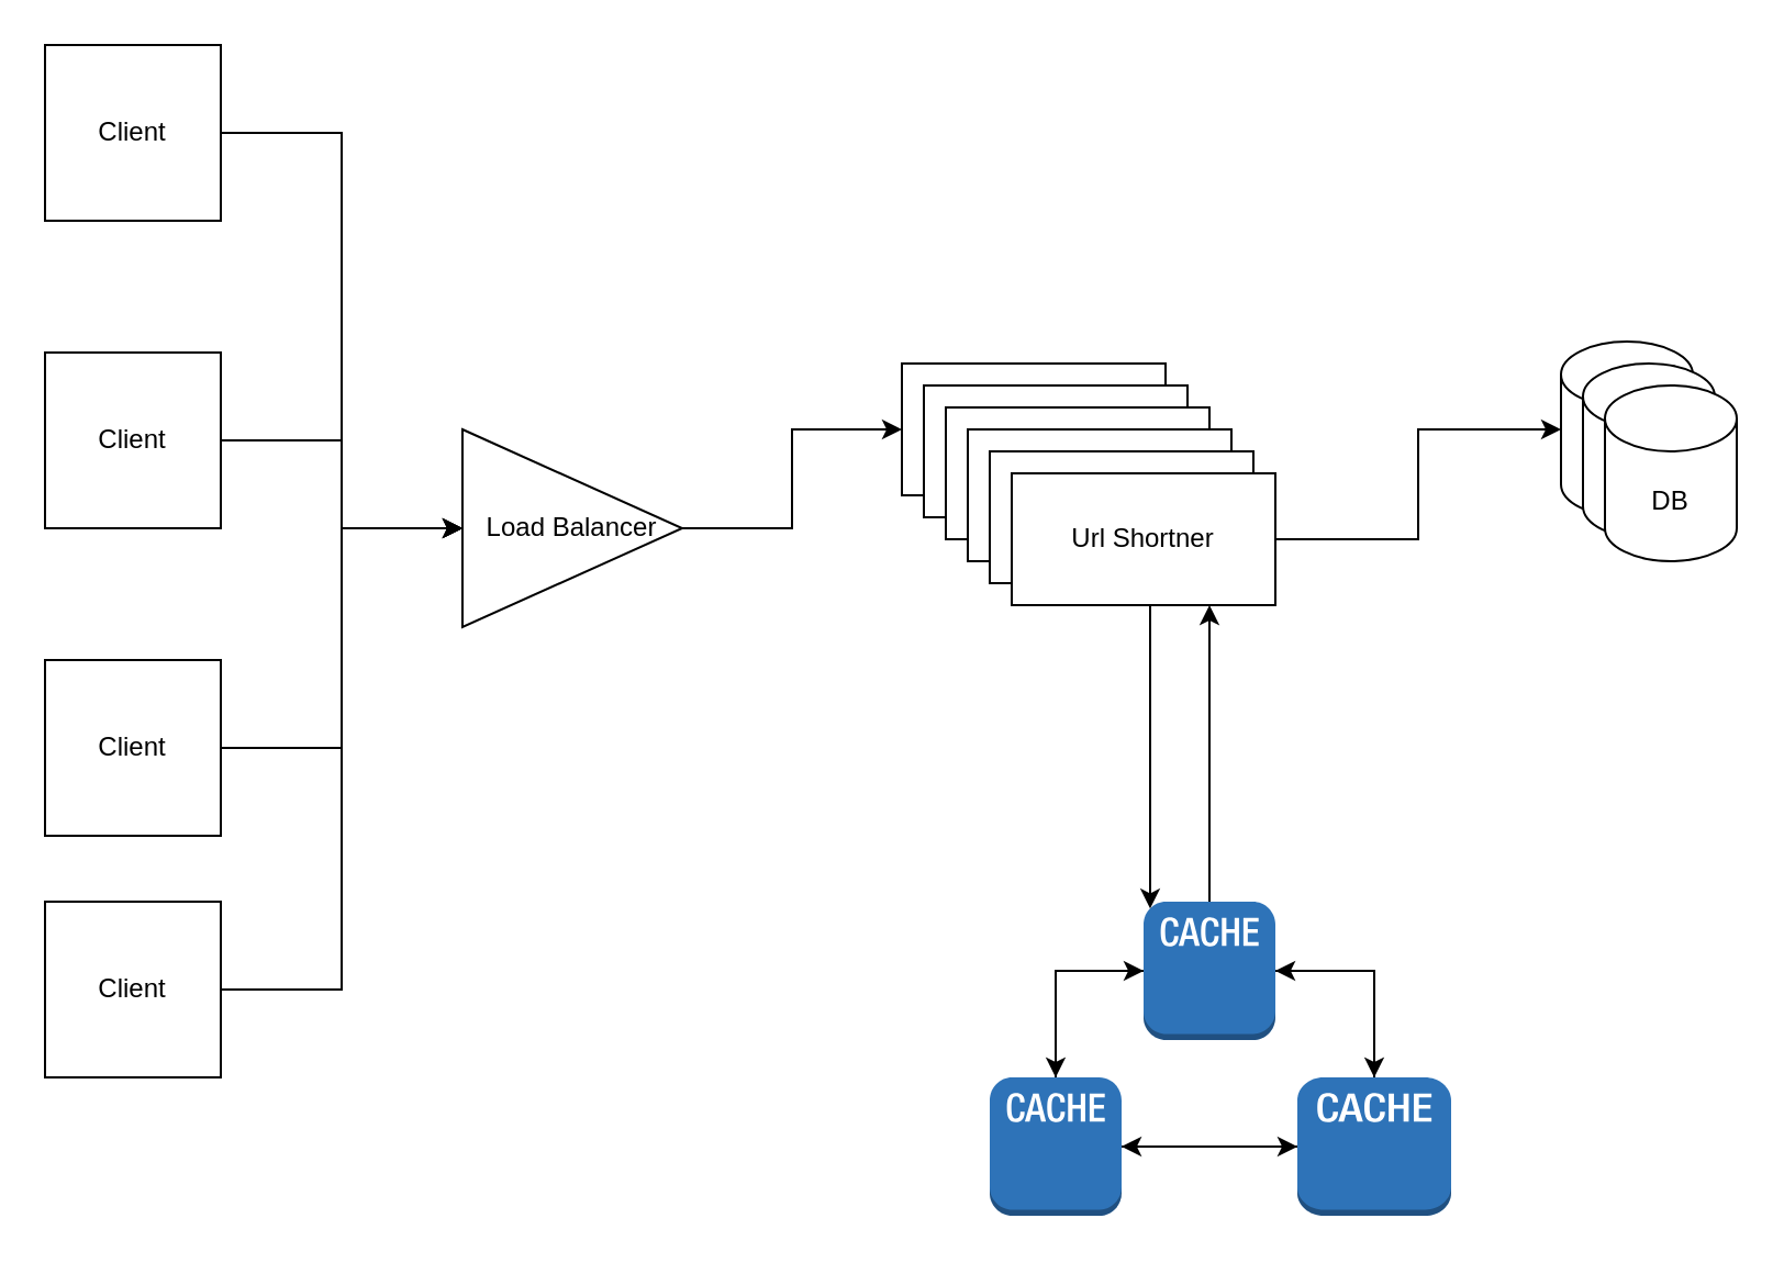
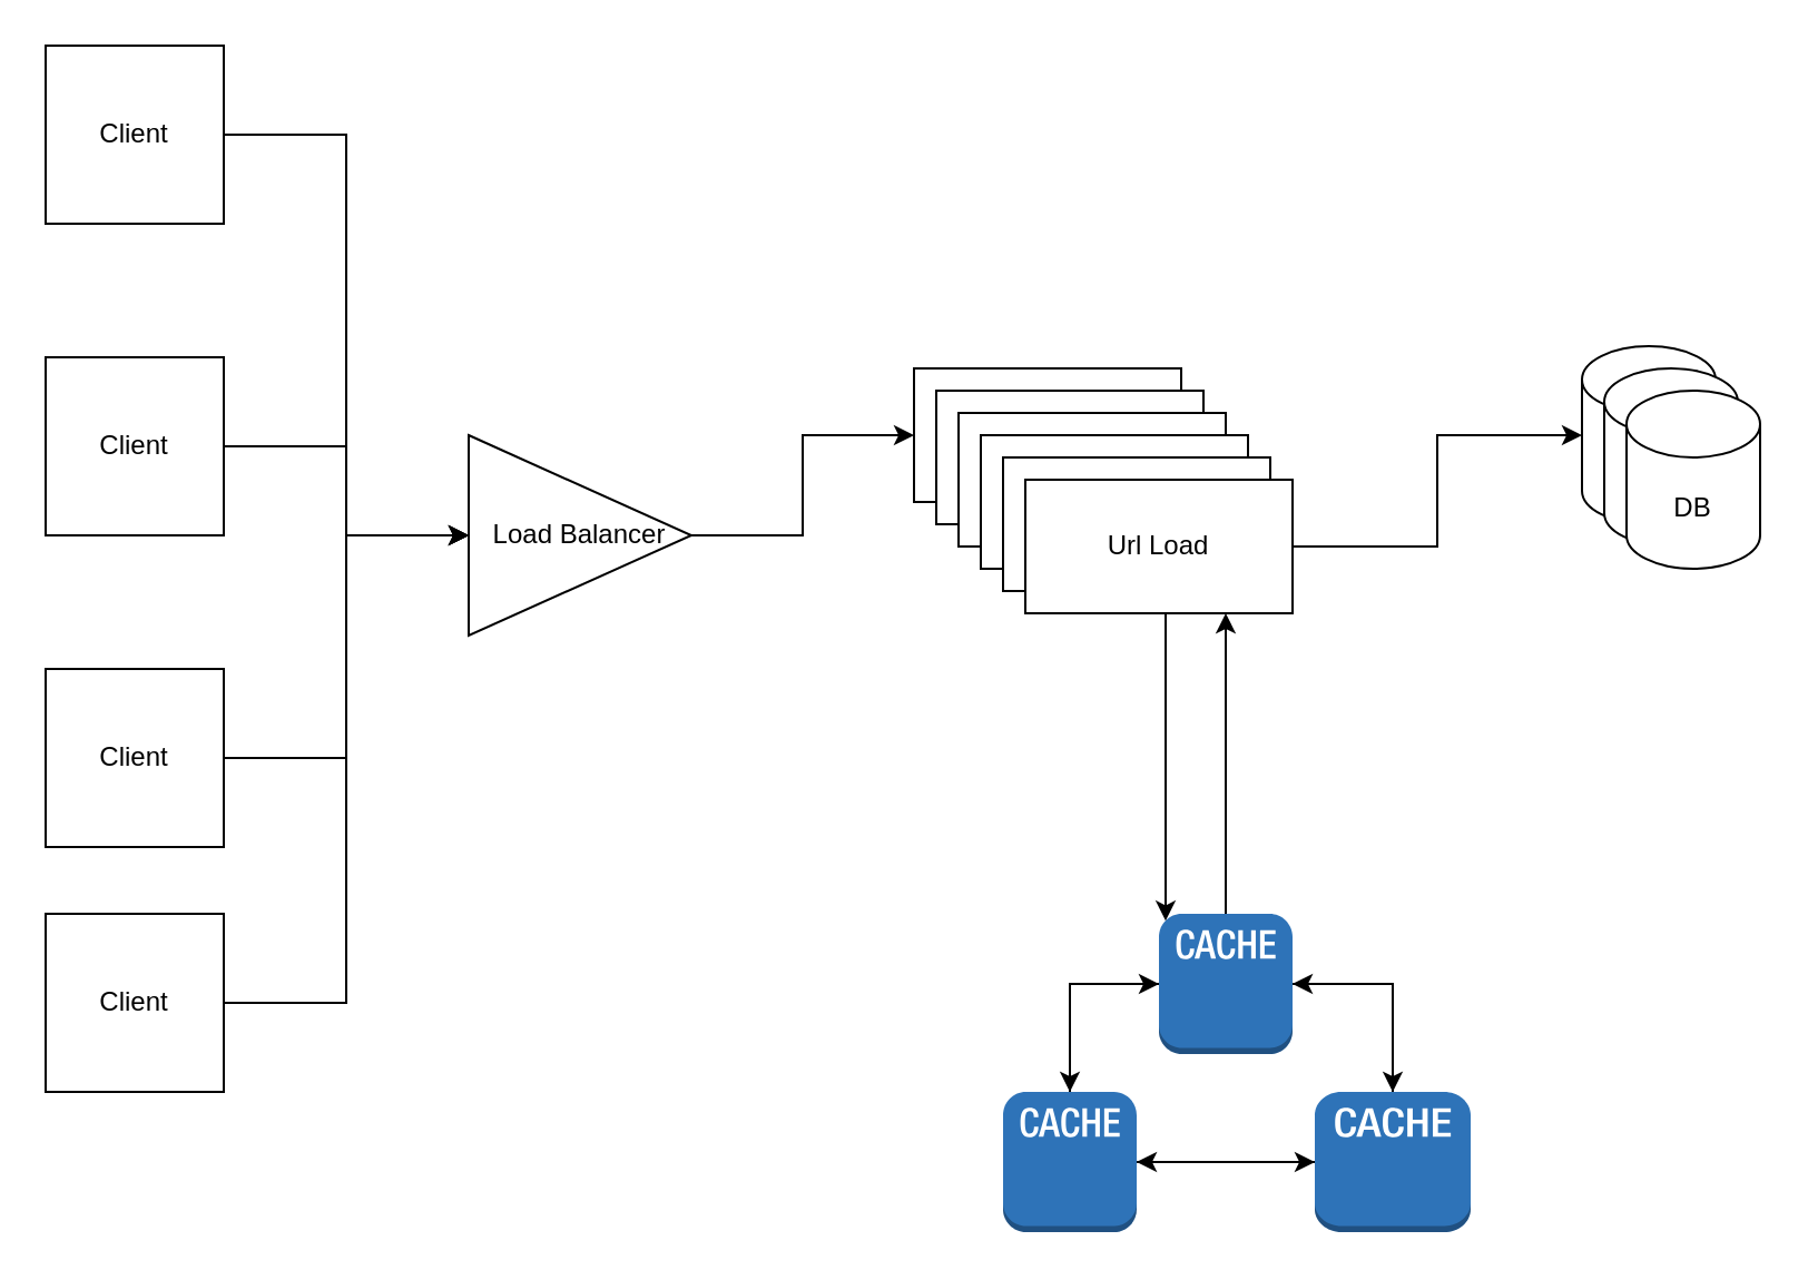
- <mxCell id="17" value="Url Shortner" style="rounded=0;whiteSpace=wrap;html=1;" vertex="1" parent="1"><mxGeometry x="460" y="215" width="120" height="60" as="geometry" /></mxCell>
+ <mxCell id="17" value="Url Load" style="rounded=0;whiteSpace=wrap;html=1;" vertex="1" parent="1"><mxGeometry x="460" y="215" width="120" height="60" as="geometry" /></mxCell>
